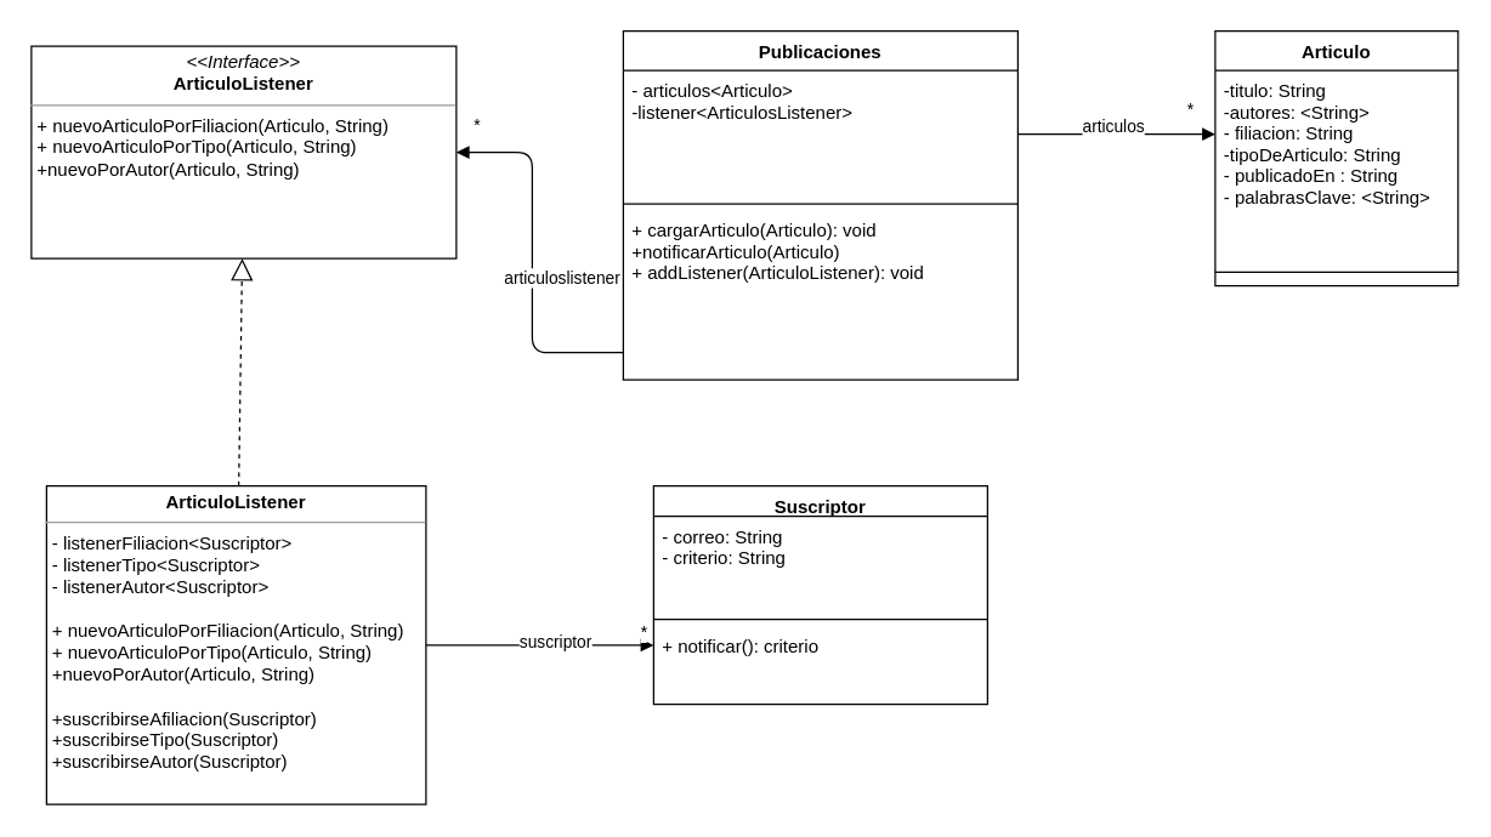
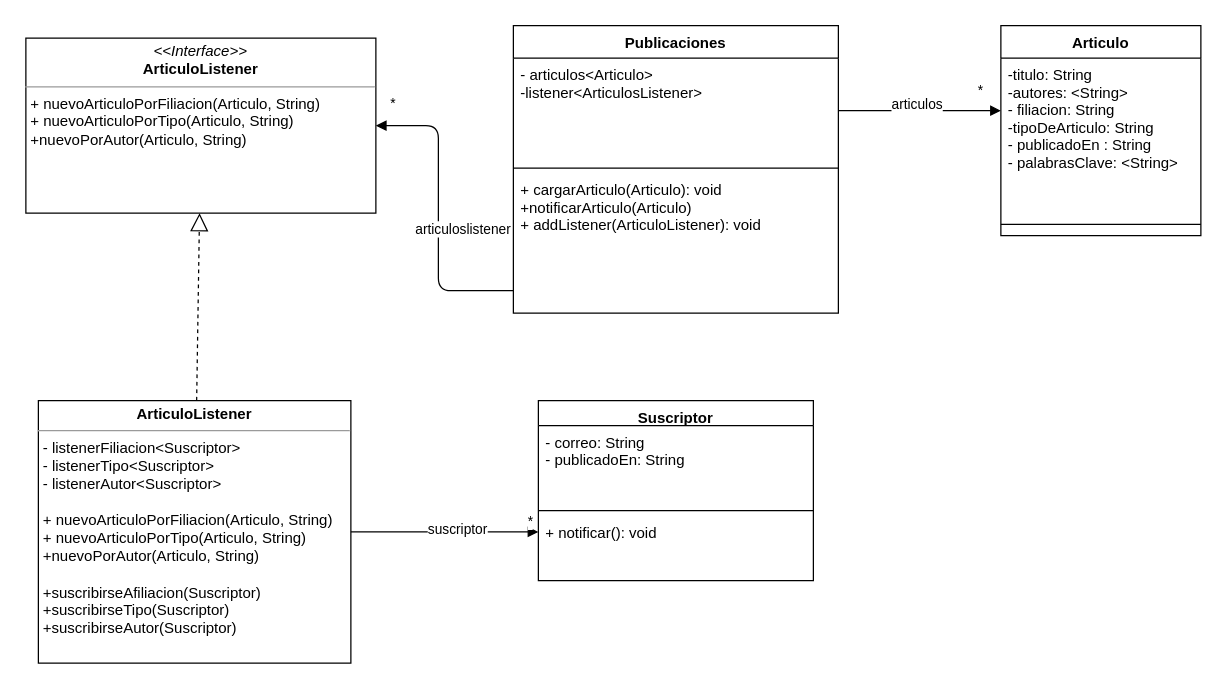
- <mxCell id="17" value="- correo: String&#10;- criterio: String" style="text;strokeColor=none;fillColor=none;align=left;verticalAlign=top;spacingLeft=4;spacingRight=4;overflow=hidden;rotatable=0;points=[[0,0.5],[1,0.5]];portConstraint=eastwest;" parent="16" vertex="1"><mxGeometry y="20" width="220" height="64" as="geometry" /></mxCell>
+ <mxCell id="17" value="- correo: String&#10;- publicadoEn: String" style="text;strokeColor=none;fillColor=none;align=left;verticalAlign=top;spacingLeft=4;spacingRight=4;overflow=hidden;rotatable=0;points=[[0,0.5],[1,0.5]];portConstraint=eastwest;" parent="16" vertex="1"><mxGeometry y="20" width="220" height="64" as="geometry" /></mxCell>
- <mxCell id="19" value="+ notificar(): criterio&#10;" style="text;strokeColor=none;fillColor=none;align=left;verticalAlign=top;spacingLeft=4;spacingRight=4;overflow=hidden;rotatable=0;points=[[0,0.5],[1,0.5]];portConstraint=eastwest;fontStyle=0" parent="16" vertex="1"><mxGeometry y="92" width="220" height="52" as="geometry" /></mxCell>
+ <mxCell id="19" value="+ notificar(): void&#10;" style="text;strokeColor=none;fillColor=none;align=left;verticalAlign=top;spacingLeft=4;spacingRight=4;overflow=hidden;rotatable=0;points=[[0,0.5],[1,0.5]];portConstraint=eastwest;fontStyle=0" parent="16" vertex="1"><mxGeometry y="92" width="220" height="52" as="geometry" /></mxCell>
